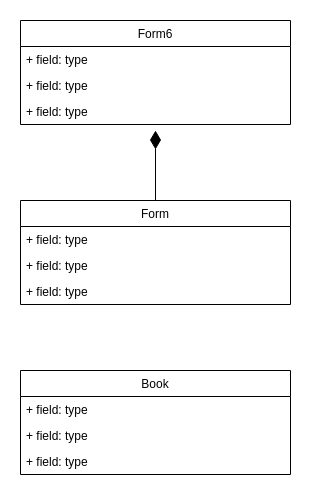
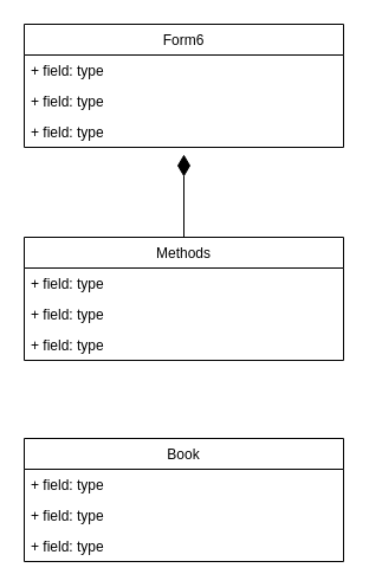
- <mxCell id="7" value="Form" style="swimlane;fontStyle=0;childLayout=stackLayout;horizontal=1;startSize=26;fillColor=none;horizontalStack=0;resizeParent=1;resizeParentMax=0;resizeLast=0;collapsible=1;marginBottom=0;" parent="1" vertex="1"><mxGeometry x="20" y="200" width="270" height="104" as="geometry" /></mxCell>
+ <mxCell id="7" value="Methods" style="swimlane;fontStyle=0;childLayout=stackLayout;horizontal=1;startSize=26;fillColor=none;horizontalStack=0;resizeParent=1;resizeParentMax=0;resizeLast=0;collapsible=1;marginBottom=0;" parent="1" vertex="1"><mxGeometry x="20" y="200" width="270" height="104" as="geometry" /></mxCell>
